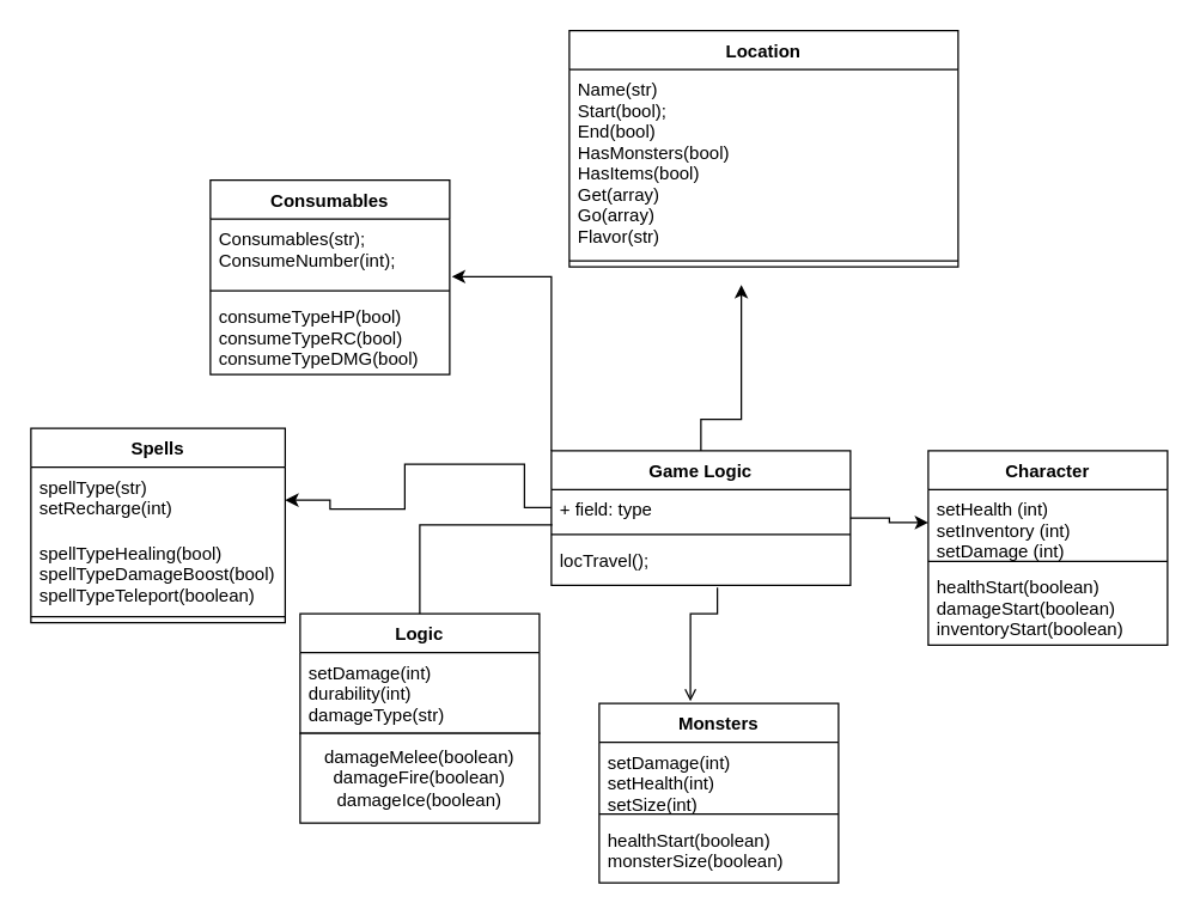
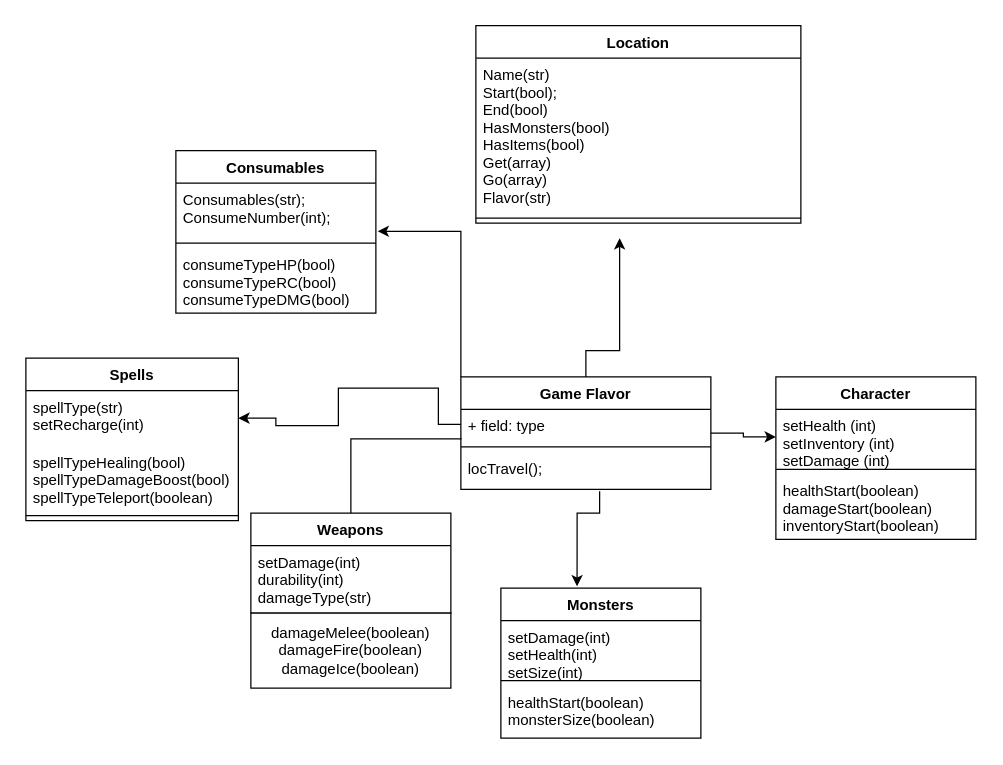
- <mxCell id="4" value="Game Logic" style="swimlane;fontStyle=1;align=center;verticalAlign=top;childLayout=stackLayout;horizontal=1;startSize=26;horizontalStack=0;resizeParent=1;resizeParentMax=0;resizeLast=0;collapsible=1;marginBottom=0;" parent="1" vertex="1"><mxGeometry x="368" y="301" width="200" height="90" as="geometry" /></mxCell>
+ <mxCell id="4" value="Game Flavor" style="swimlane;fontStyle=1;align=center;verticalAlign=top;childLayout=stackLayout;horizontal=1;startSize=26;horizontalStack=0;resizeParent=1;resizeParentMax=0;resizeLast=0;collapsible=1;marginBottom=0;" parent="1" vertex="1"><mxGeometry x="368" y="301" width="200" height="90" as="geometry" /></mxCell>
- <mxCell id="27" value="Logic" style="swimlane;fontStyle=1;align=center;verticalAlign=top;childLayout=stackLayout;horizontal=1;startSize=26;horizontalStack=0;resizeParent=1;resizeParentMax=0;resizeLast=0;collapsible=1;marginBottom=0;" parent="1" vertex="1"><mxGeometry x="200" y="410" width="160" height="80" as="geometry" /></mxCell>
+ <mxCell id="27" value="Weapons" style="swimlane;fontStyle=1;align=center;verticalAlign=top;childLayout=stackLayout;horizontal=1;startSize=26;horizontalStack=0;resizeParent=1;resizeParentMax=0;resizeLast=0;collapsible=1;marginBottom=0;" parent="1" vertex="1"><mxGeometry x="200" y="410" width="160" height="80" as="geometry" /></mxCell>
- <mxCell id="15" style="edgeStyle=orthogonalEdgeStyle;rounded=0;orthogonalLoop=1;jettySize=auto;html=1;entryX=0.381;entryY=-0.012;entryDx=0;entryDy=0;entryPerimeter=0;exitX=0.555;exitY=1.05;exitDx=0;exitDy=0;exitPerimeter=0;endArrow=open;" parent="1" source="7" target="16" edge="1"><mxGeometry relative="1" as="geometry"><mxPoint x="290" y="430" as="targetPoint" /><mxPoint x="468" y="440" as="sourcePoint" /><Array as="points"><mxPoint x="479" y="410" /><mxPoint x="461" y="410" /></Array></mxGeometry></mxCell>
+ <mxCell id="15" style="edgeStyle=orthogonalEdgeStyle;rounded=0;orthogonalLoop=1;jettySize=auto;html=1;entryX=0.381;entryY=-0.012;entryDx=0;entryDy=0;entryPerimeter=0;exitX=0.555;exitY=1.05;exitDx=0;exitDy=0;exitPerimeter=0;" parent="1" source="7" target="16" edge="1"><mxGeometry relative="1" as="geometry"><mxPoint x="290" y="430" as="targetPoint" /><mxPoint x="468" y="440" as="sourcePoint" /><Array as="points"><mxPoint x="479" y="410" /><mxPoint x="461" y="410" /></Array></mxGeometry></mxCell>
